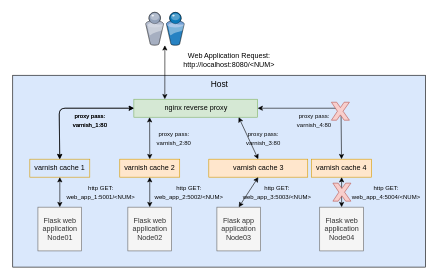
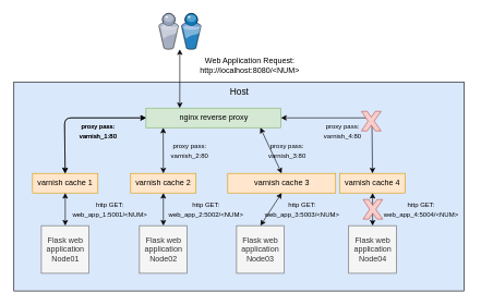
- <mxCell id="10" value="varnish cache 1" style="rounded=0;whiteSpace=wrap;html=1;fillColor=#dae8fc;strokeColor=#d79b00;" parent="1" vertex="1"><mxGeometry x="49" y="265" width="100" height="30" as="geometry" /></mxCell>
+ <mxCell id="10" value="varnish cache 1" style="rounded=0;whiteSpace=wrap;html=1;fillColor=#ffe6cc;strokeColor=#d79b00;" parent="1" vertex="1"><mxGeometry x="49" y="265" width="100" height="30" as="geometry" /></mxCell>
- <mxCell id="19" value="Flask app application Node03" style="whiteSpace=wrap;html=1;aspect=fixed;fillColor=#f5f5f5;strokeColor=#666666;fontColor=#333333;" vertex="1" parent="1"><mxGeometry x="361" y="345" width="73" height="73" as="geometry" /></mxCell>
+ <mxCell id="19" value="Flask web application Node03" style="whiteSpace=wrap;html=1;aspect=fixed;fillColor=#f5f5f5;strokeColor=#666666;fontColor=#333333;" vertex="1" parent="1"><mxGeometry x="361" y="345" width="73" height="73" as="geometry" /></mxCell>
